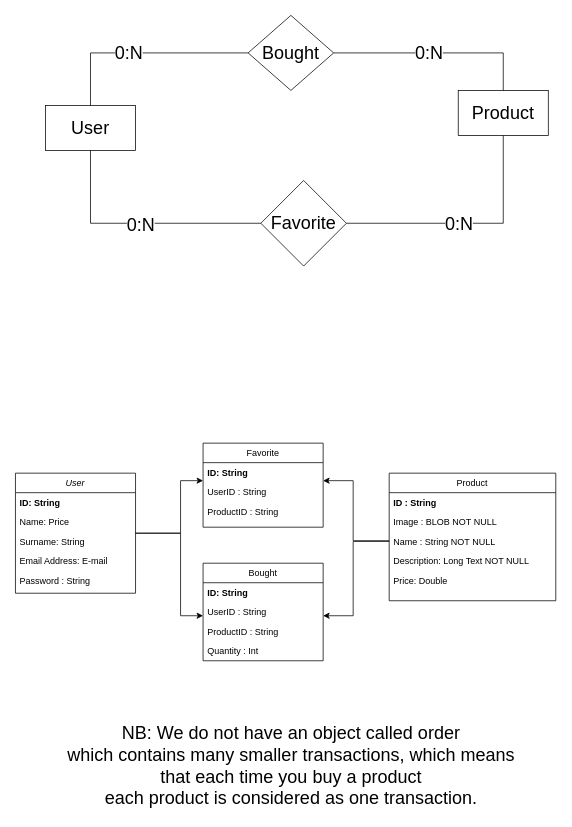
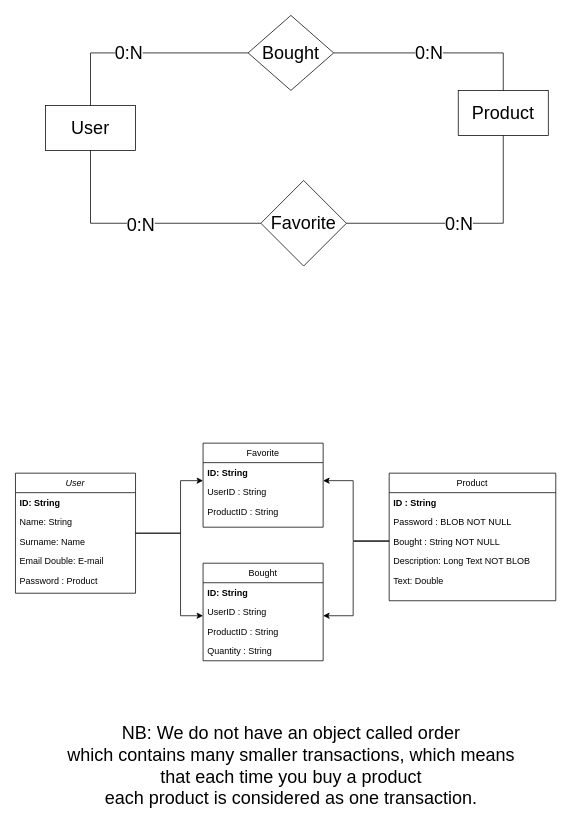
- <mxCell id="6" value="Name: Price" style="text;align=left;verticalAlign=top;spacingLeft=4;spacingRight=4;overflow=hidden;rotatable=0;points=[[0,0.5],[1,0.5]];portConstraint=eastwest;" parent="4" vertex="1"><mxGeometry y="52" width="160" height="26" as="geometry" /></mxCell>
+ <mxCell id="6" value="Name: String" style="text;align=left;verticalAlign=top;spacingLeft=4;spacingRight=4;overflow=hidden;rotatable=0;points=[[0,0.5],[1,0.5]];portConstraint=eastwest;" parent="4" vertex="1"><mxGeometry y="52" width="160" height="26" as="geometry" /></mxCell>
- <mxCell id="17" value="Image : BLOB NOT NULL" style="text;align=left;verticalAlign=top;spacingLeft=4;spacingRight=4;overflow=hidden;rotatable=0;points=[[0,0.5],[1,0.5]];portConstraint=eastwest;rounded=0;shadow=0;html=0;" parent="15" vertex="1"><mxGeometry y="52" width="222" height="26" as="geometry" /></mxCell>
+ <mxCell id="17" value="Password : BLOB NOT NULL" style="text;align=left;verticalAlign=top;spacingLeft=4;spacingRight=4;overflow=hidden;rotatable=0;points=[[0,0.5],[1,0.5]];portConstraint=eastwest;rounded=0;shadow=0;html=0;" parent="15" vertex="1"><mxGeometry y="52" width="222" height="26" as="geometry" /></mxCell>
- <mxCell id="7" value="Surname: String" style="text;align=left;verticalAlign=top;spacingLeft=4;spacingRight=4;overflow=hidden;rotatable=0;points=[[0,0.5],[1,0.5]];portConstraint=eastwest;rounded=0;shadow=0;html=0;" parent="4" vertex="1"><mxGeometry y="78" width="160" height="26" as="geometry" /></mxCell>
+ <mxCell id="7" value="Surname: Name" style="text;align=left;verticalAlign=top;spacingLeft=4;spacingRight=4;overflow=hidden;rotatable=0;points=[[0,0.5],[1,0.5]];portConstraint=eastwest;rounded=0;shadow=0;html=0;" parent="4" vertex="1"><mxGeometry y="78" width="160" height="26" as="geometry" /></mxCell>
- <mxCell id="18" value="Name : String NOT NULL" style="text;align=left;verticalAlign=top;spacingLeft=4;spacingRight=4;overflow=hidden;rotatable=0;points=[[0,0.5],[1,0.5]];portConstraint=eastwest;rounded=0;shadow=0;html=0;" parent="15" vertex="1"><mxGeometry y="78" width="222" height="26" as="geometry" /></mxCell>
+ <mxCell id="18" value="Bought : String NOT NULL" style="text;align=left;verticalAlign=top;spacingLeft=4;spacingRight=4;overflow=hidden;rotatable=0;points=[[0,0.5],[1,0.5]];portConstraint=eastwest;rounded=0;shadow=0;html=0;" parent="15" vertex="1"><mxGeometry y="78" width="222" height="26" as="geometry" /></mxCell>
- <mxCell id="8" value="Email Address: E-mail" style="text;align=left;verticalAlign=top;spacingLeft=4;spacingRight=4;overflow=hidden;rotatable=0;points=[[0,0.5],[1,0.5]];portConstraint=eastwest;rounded=0;shadow=0;html=0;" parent="4" vertex="1"><mxGeometry y="104" width="160" height="26" as="geometry" /></mxCell>
+ <mxCell id="8" value="Email Double: E-mail" style="text;align=left;verticalAlign=top;spacingLeft=4;spacingRight=4;overflow=hidden;rotatable=0;points=[[0,0.5],[1,0.5]];portConstraint=eastwest;rounded=0;shadow=0;html=0;" parent="4" vertex="1"><mxGeometry y="104" width="160" height="26" as="geometry" /></mxCell>
- <mxCell id="19" value="Description: Long Text NOT NULL" style="text;align=left;verticalAlign=top;spacingLeft=4;spacingRight=4;overflow=hidden;rotatable=0;points=[[0,0.5],[1,0.5]];portConstraint=eastwest;rounded=0;shadow=0;html=0;" parent="15" vertex="1"><mxGeometry y="104" width="222" height="26" as="geometry" /></mxCell>
+ <mxCell id="19" value="Description: Long Text NOT BLOB" style="text;align=left;verticalAlign=top;spacingLeft=4;spacingRight=4;overflow=hidden;rotatable=0;points=[[0,0.5],[1,0.5]];portConstraint=eastwest;rounded=0;shadow=0;html=0;" parent="15" vertex="1"><mxGeometry y="104" width="222" height="26" as="geometry" /></mxCell>
- <mxCell id="9" value="Password : String" style="text;align=left;verticalAlign=top;spacingLeft=4;spacingRight=4;overflow=hidden;rotatable=0;points=[[0,0.5],[1,0.5]];portConstraint=eastwest;" parent="4" vertex="1"><mxGeometry y="130" width="160" height="26" as="geometry" /></mxCell>
+ <mxCell id="9" value="Password : Product" style="text;align=left;verticalAlign=top;spacingLeft=4;spacingRight=4;overflow=hidden;rotatable=0;points=[[0,0.5],[1,0.5]];portConstraint=eastwest;" parent="4" vertex="1"><mxGeometry y="130" width="160" height="26" as="geometry" /></mxCell>
- <mxCell id="20" value="Price: Double" style="text;align=left;verticalAlign=top;spacingLeft=4;spacingRight=4;overflow=hidden;rotatable=0;points=[[0,0.5],[1,0.5]];portConstraint=eastwest;rounded=0;shadow=0;html=0;" parent="15" vertex="1"><mxGeometry y="130" width="222" height="26" as="geometry" /></mxCell>
+ <mxCell id="20" value="Text: Double" style="text;align=left;verticalAlign=top;spacingLeft=4;spacingRight=4;overflow=hidden;rotatable=0;points=[[0,0.5],[1,0.5]];portConstraint=eastwest;rounded=0;shadow=0;html=0;" parent="15" vertex="1"><mxGeometry y="130" width="222" height="26" as="geometry" /></mxCell>
- <mxCell id="37" value="Quantity : Int" style="text;align=left;verticalAlign=top;spacingLeft=4;spacingRight=4;overflow=hidden;rotatable=0;points=[[0,0.5],[1,0.5]];portConstraint=eastwest;" parent="33" vertex="1"><mxGeometry y="104" width="160" height="26" as="geometry" /></mxCell>
+ <mxCell id="37" value="Quantity : String" style="text;align=left;verticalAlign=top;spacingLeft=4;spacingRight=4;overflow=hidden;rotatable=0;points=[[0,0.5],[1,0.5]];portConstraint=eastwest;" parent="33" vertex="1"><mxGeometry y="104" width="160" height="26" as="geometry" /></mxCell>
